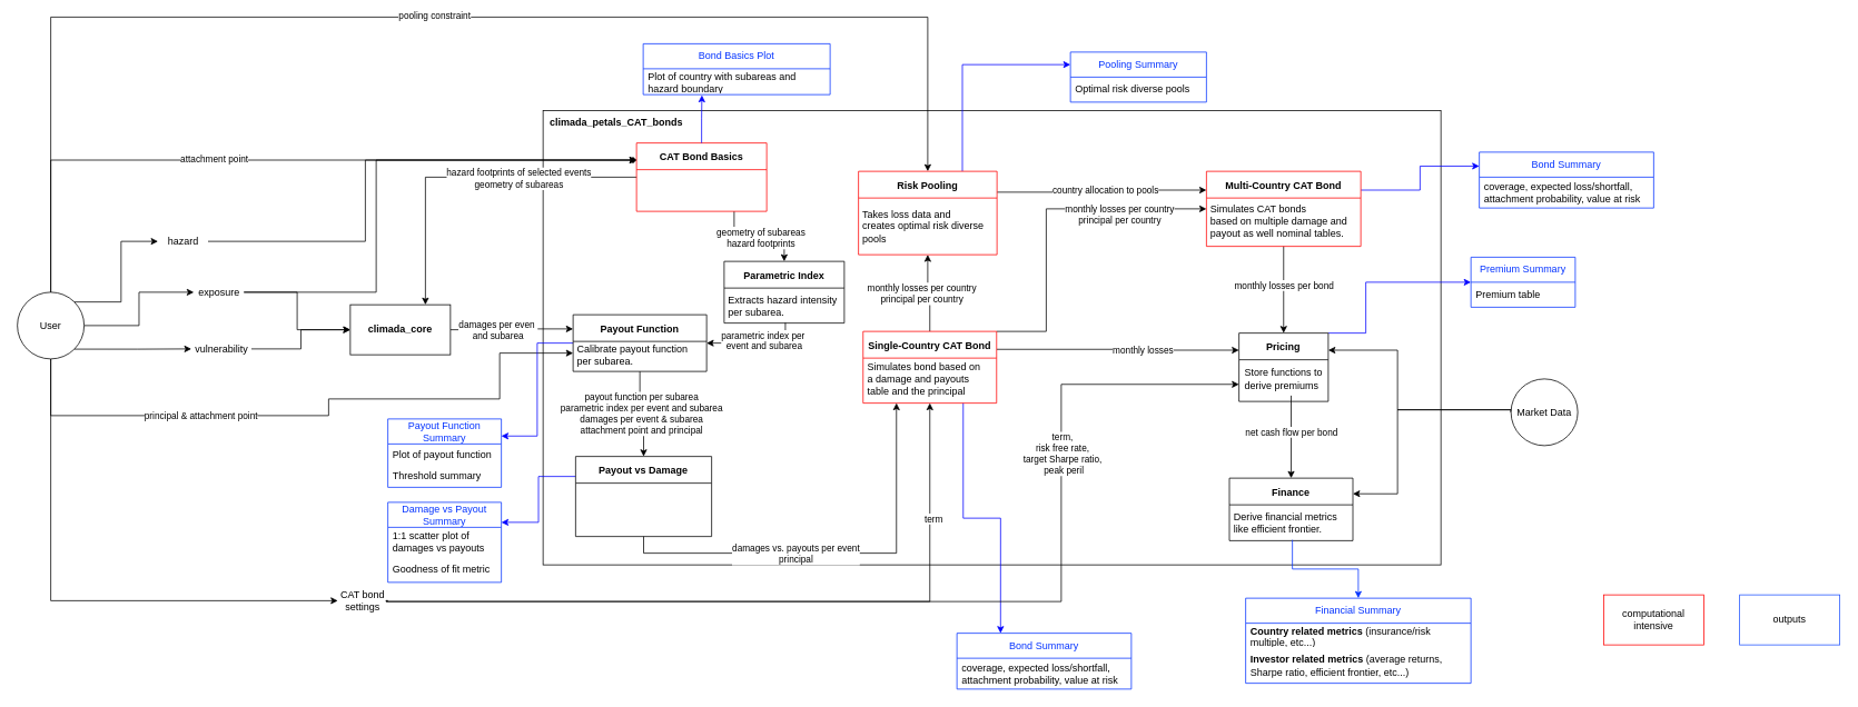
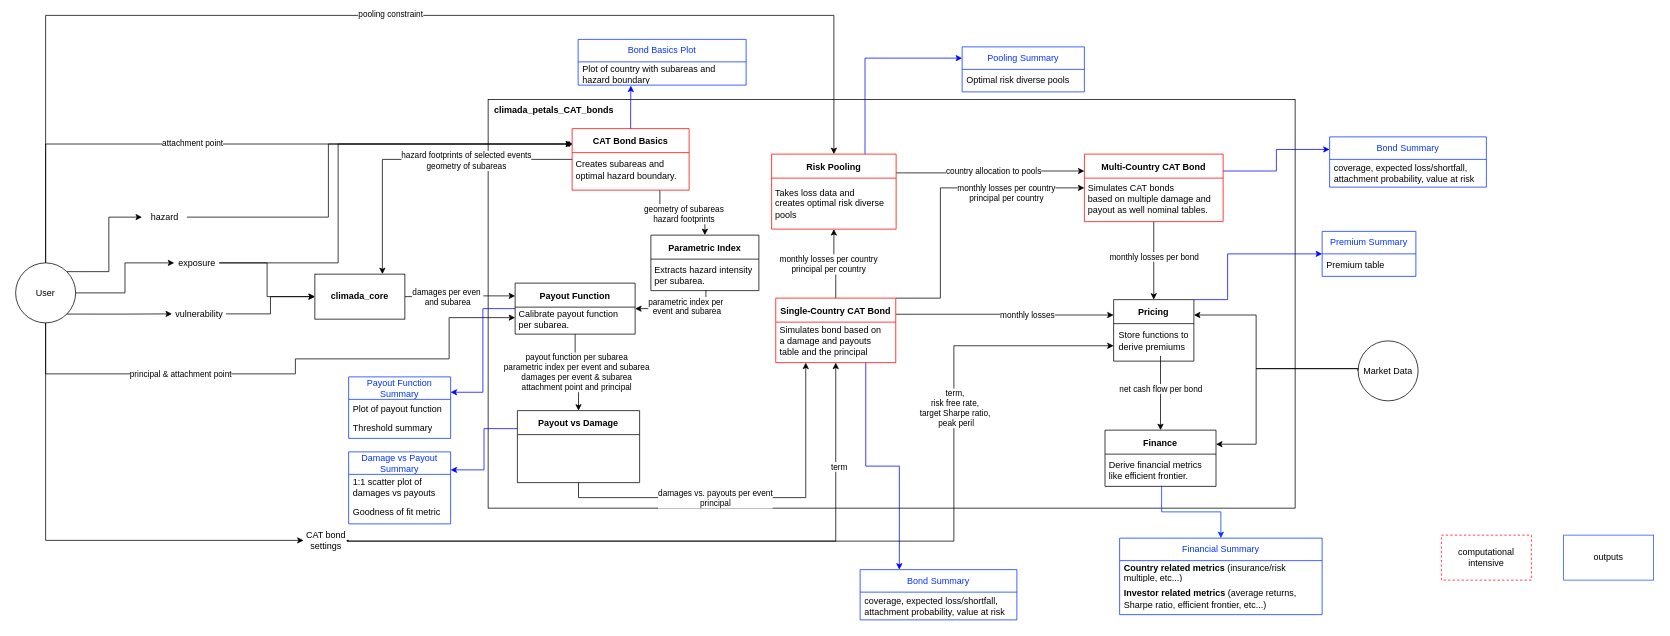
+ <mxCell id="45" value="Creates subareas and&amp;nbsp;&lt;div&gt;optimal hazard boundary.&lt;br&gt;&lt;/div&gt;" style="text;html=1;align=left;verticalAlign=middle;resizable=0;points=[];autosize=1;strokeColor=none;fillColor=none;" parent="44" vertex="1"><mxGeometry x="3" y="35" width="153" height="40" as="geometry" /></mxCell>
- <mxCell id="59" value="computational intensive" style="rounded=0;whiteSpace=wrap;html=1;fillColor=none;strokeColor=#FF0000;" parent="1" vertex="1"><mxGeometry x="1921" y="713" width="120" height="60" as="geometry" /></mxCell>
+ <mxCell id="59" value="computational intensive" style="rounded=0;whiteSpace=wrap;html=1;fillColor=none;strokeColor=#FF0000;dashed=1;" parent="1" vertex="1"><mxGeometry x="1921" y="713" width="120" height="60" as="geometry" /></mxCell>
